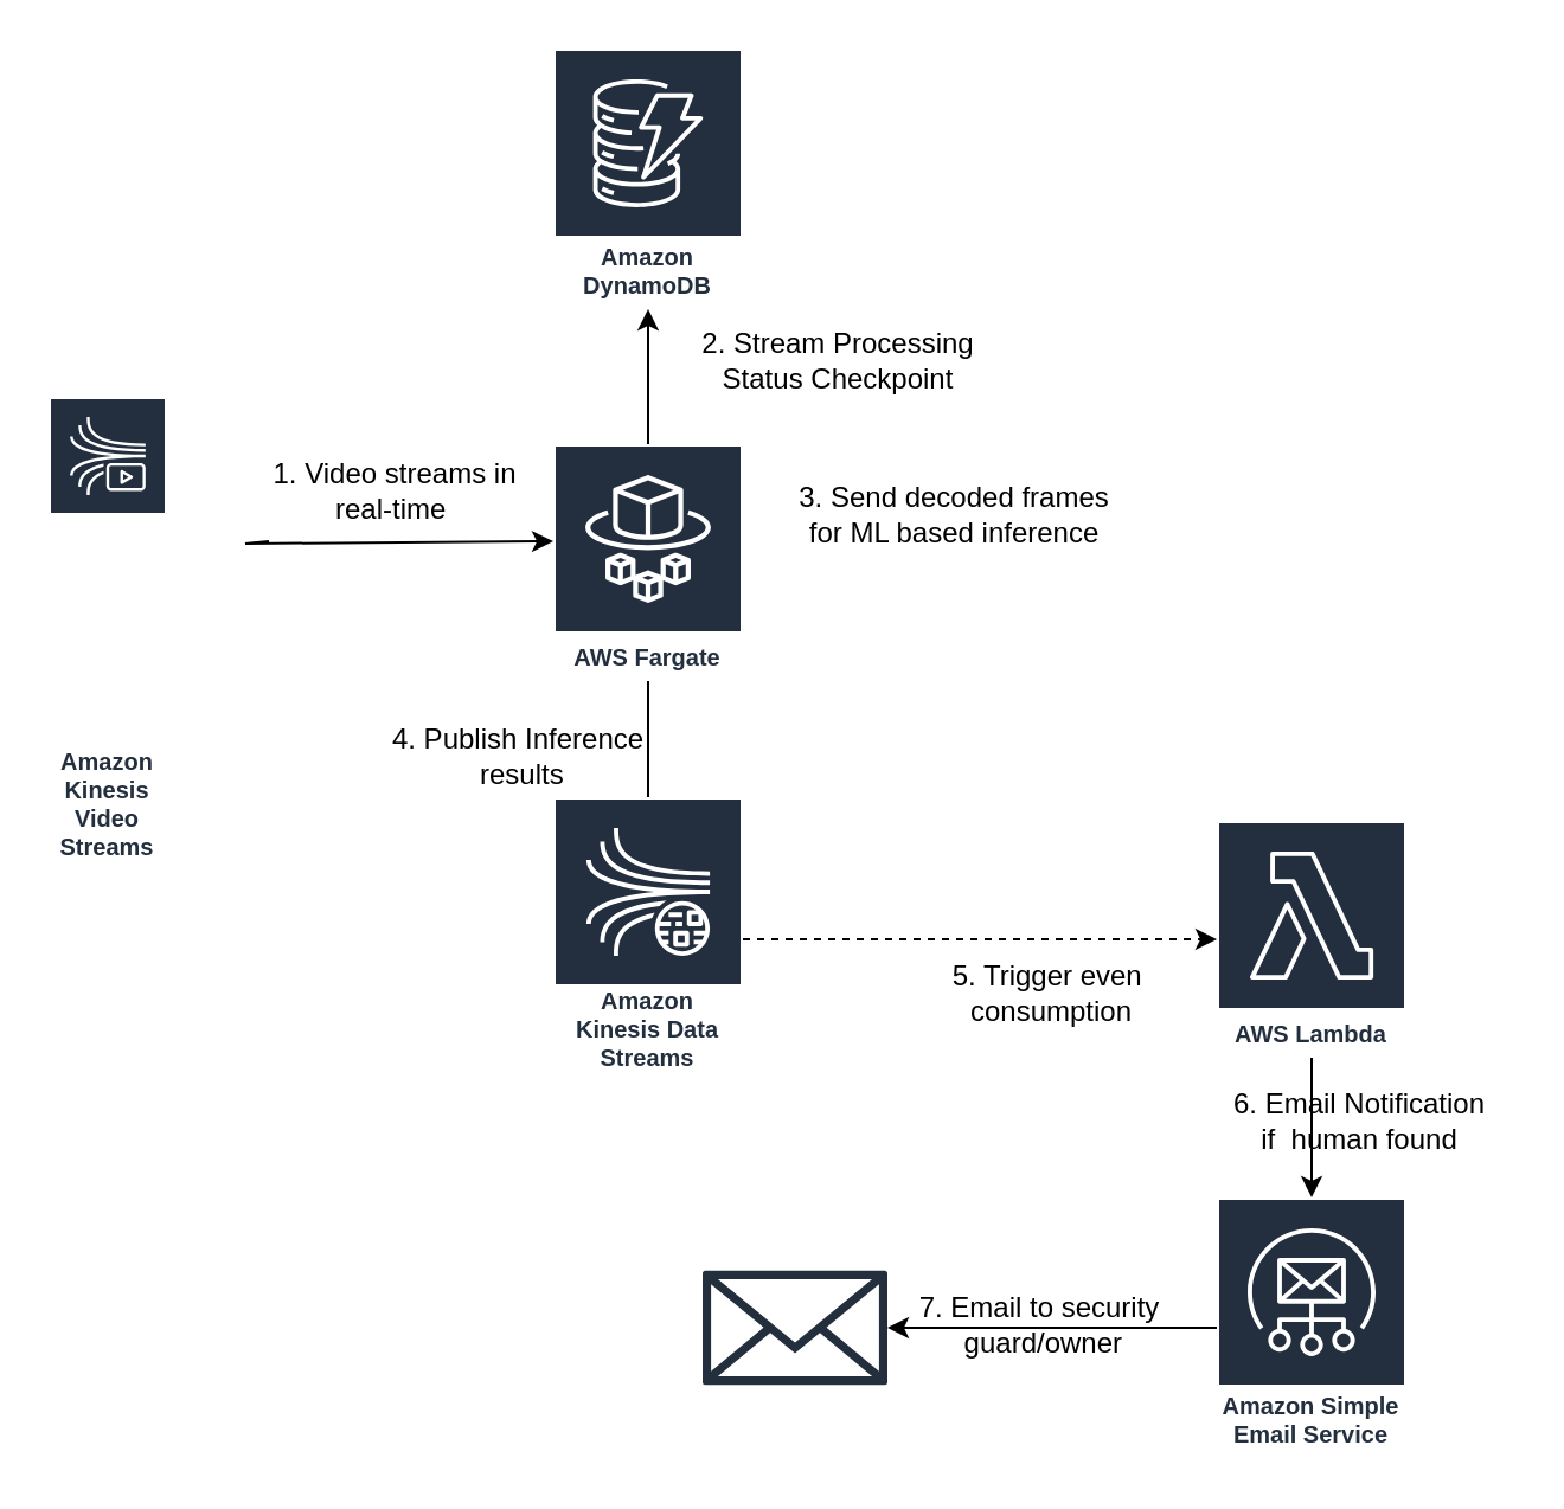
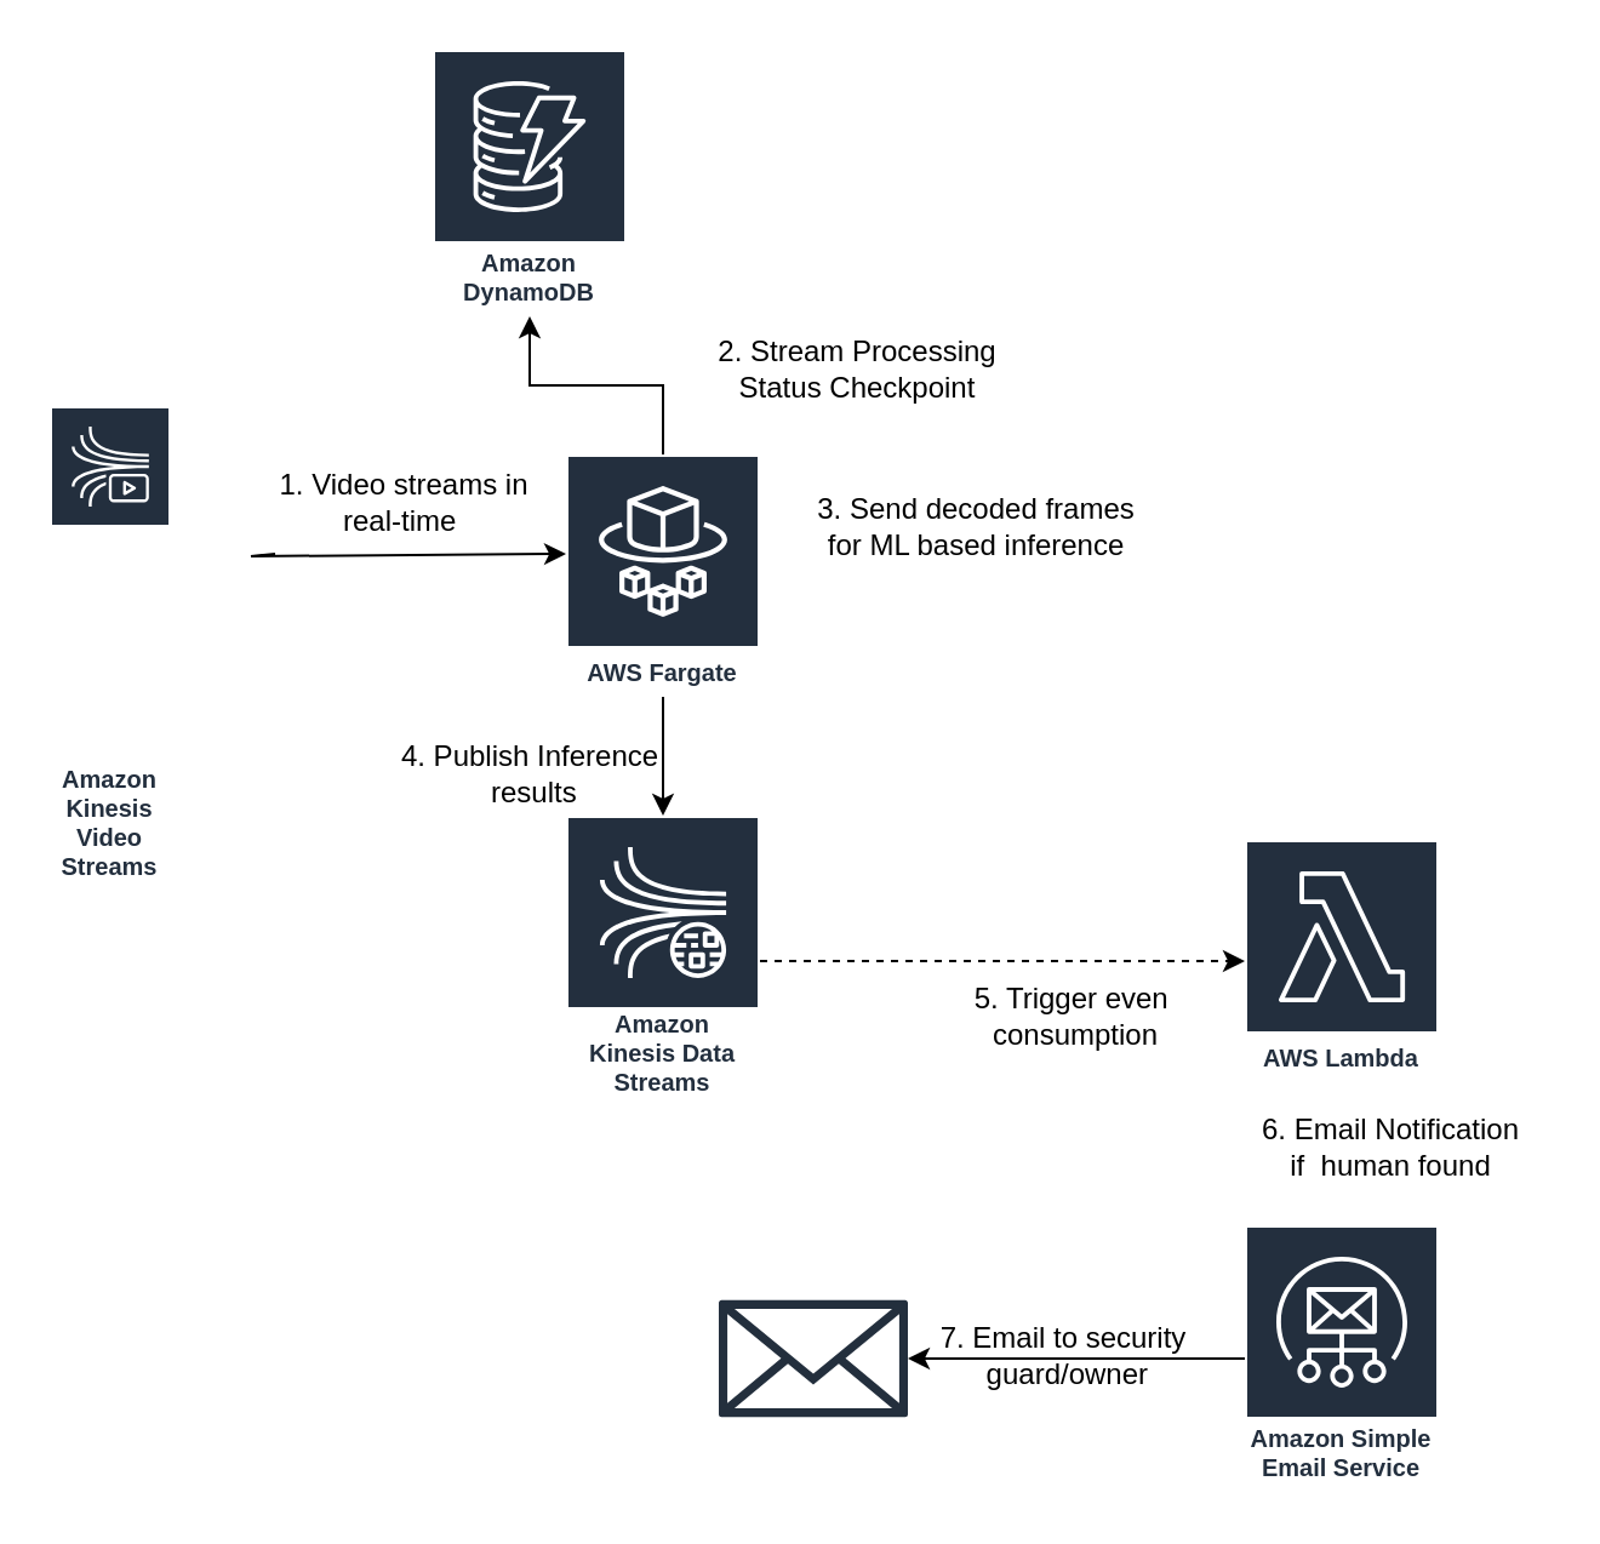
- <mxCell id="2" value="Amazon DynamoDB" style="sketch=0;outlineConnect=0;fontColor=#232F3E;gradientColor=none;strokeColor=#ffffff;fillColor=#232F3E;dashed=0;verticalLabelPosition=middle;verticalAlign=bottom;align=center;html=1;whiteSpace=wrap;fontSize=10;fontStyle=1;spacing=3;shape=mxgraph.aws4.productIcon;prIcon=mxgraph.aws4.dynamodb;" vertex="1" parent="1"><mxGeometry x="233" y="20" width="80" height="110" as="geometry" /></mxCell>
+ <mxCell id="2" value="Amazon DynamoDB" style="sketch=0;outlineConnect=0;fontColor=#232F3E;gradientColor=none;strokeColor=#ffffff;fillColor=#232F3E;dashed=0;verticalLabelPosition=middle;verticalAlign=bottom;align=center;html=1;whiteSpace=wrap;fontSize=10;fontStyle=1;spacing=3;shape=mxgraph.aws4.productIcon;prIcon=mxgraph.aws4.dynamodb;" vertex="1" parent="1"><mxGeometry x="178" y="20" width="80" height="110" as="geometry" /></mxCell>
- <mxCell id="4" value="" style="edgeStyle=orthogonalEdgeStyle;rounded=0;orthogonalLoop=1;jettySize=auto;html=1;endArrow=none;" edge="1" parent="1" source="5" target="11"><mxGeometry relative="1" as="geometry" /></mxCell>
+ <mxCell id="4" value="" style="edgeStyle=orthogonalEdgeStyle;rounded=0;orthogonalLoop=1;jettySize=auto;html=1;" edge="1" parent="1" source="5" target="11"><mxGeometry relative="1" as="geometry" /></mxCell>
- <mxCell id="7" value="" style="edgeStyle=orthogonalEdgeStyle;rounded=0;orthogonalLoop=1;jettySize=auto;html=1;" edge="1" parent="1" source="8" target="19"><mxGeometry relative="1" as="geometry" /></mxCell>
